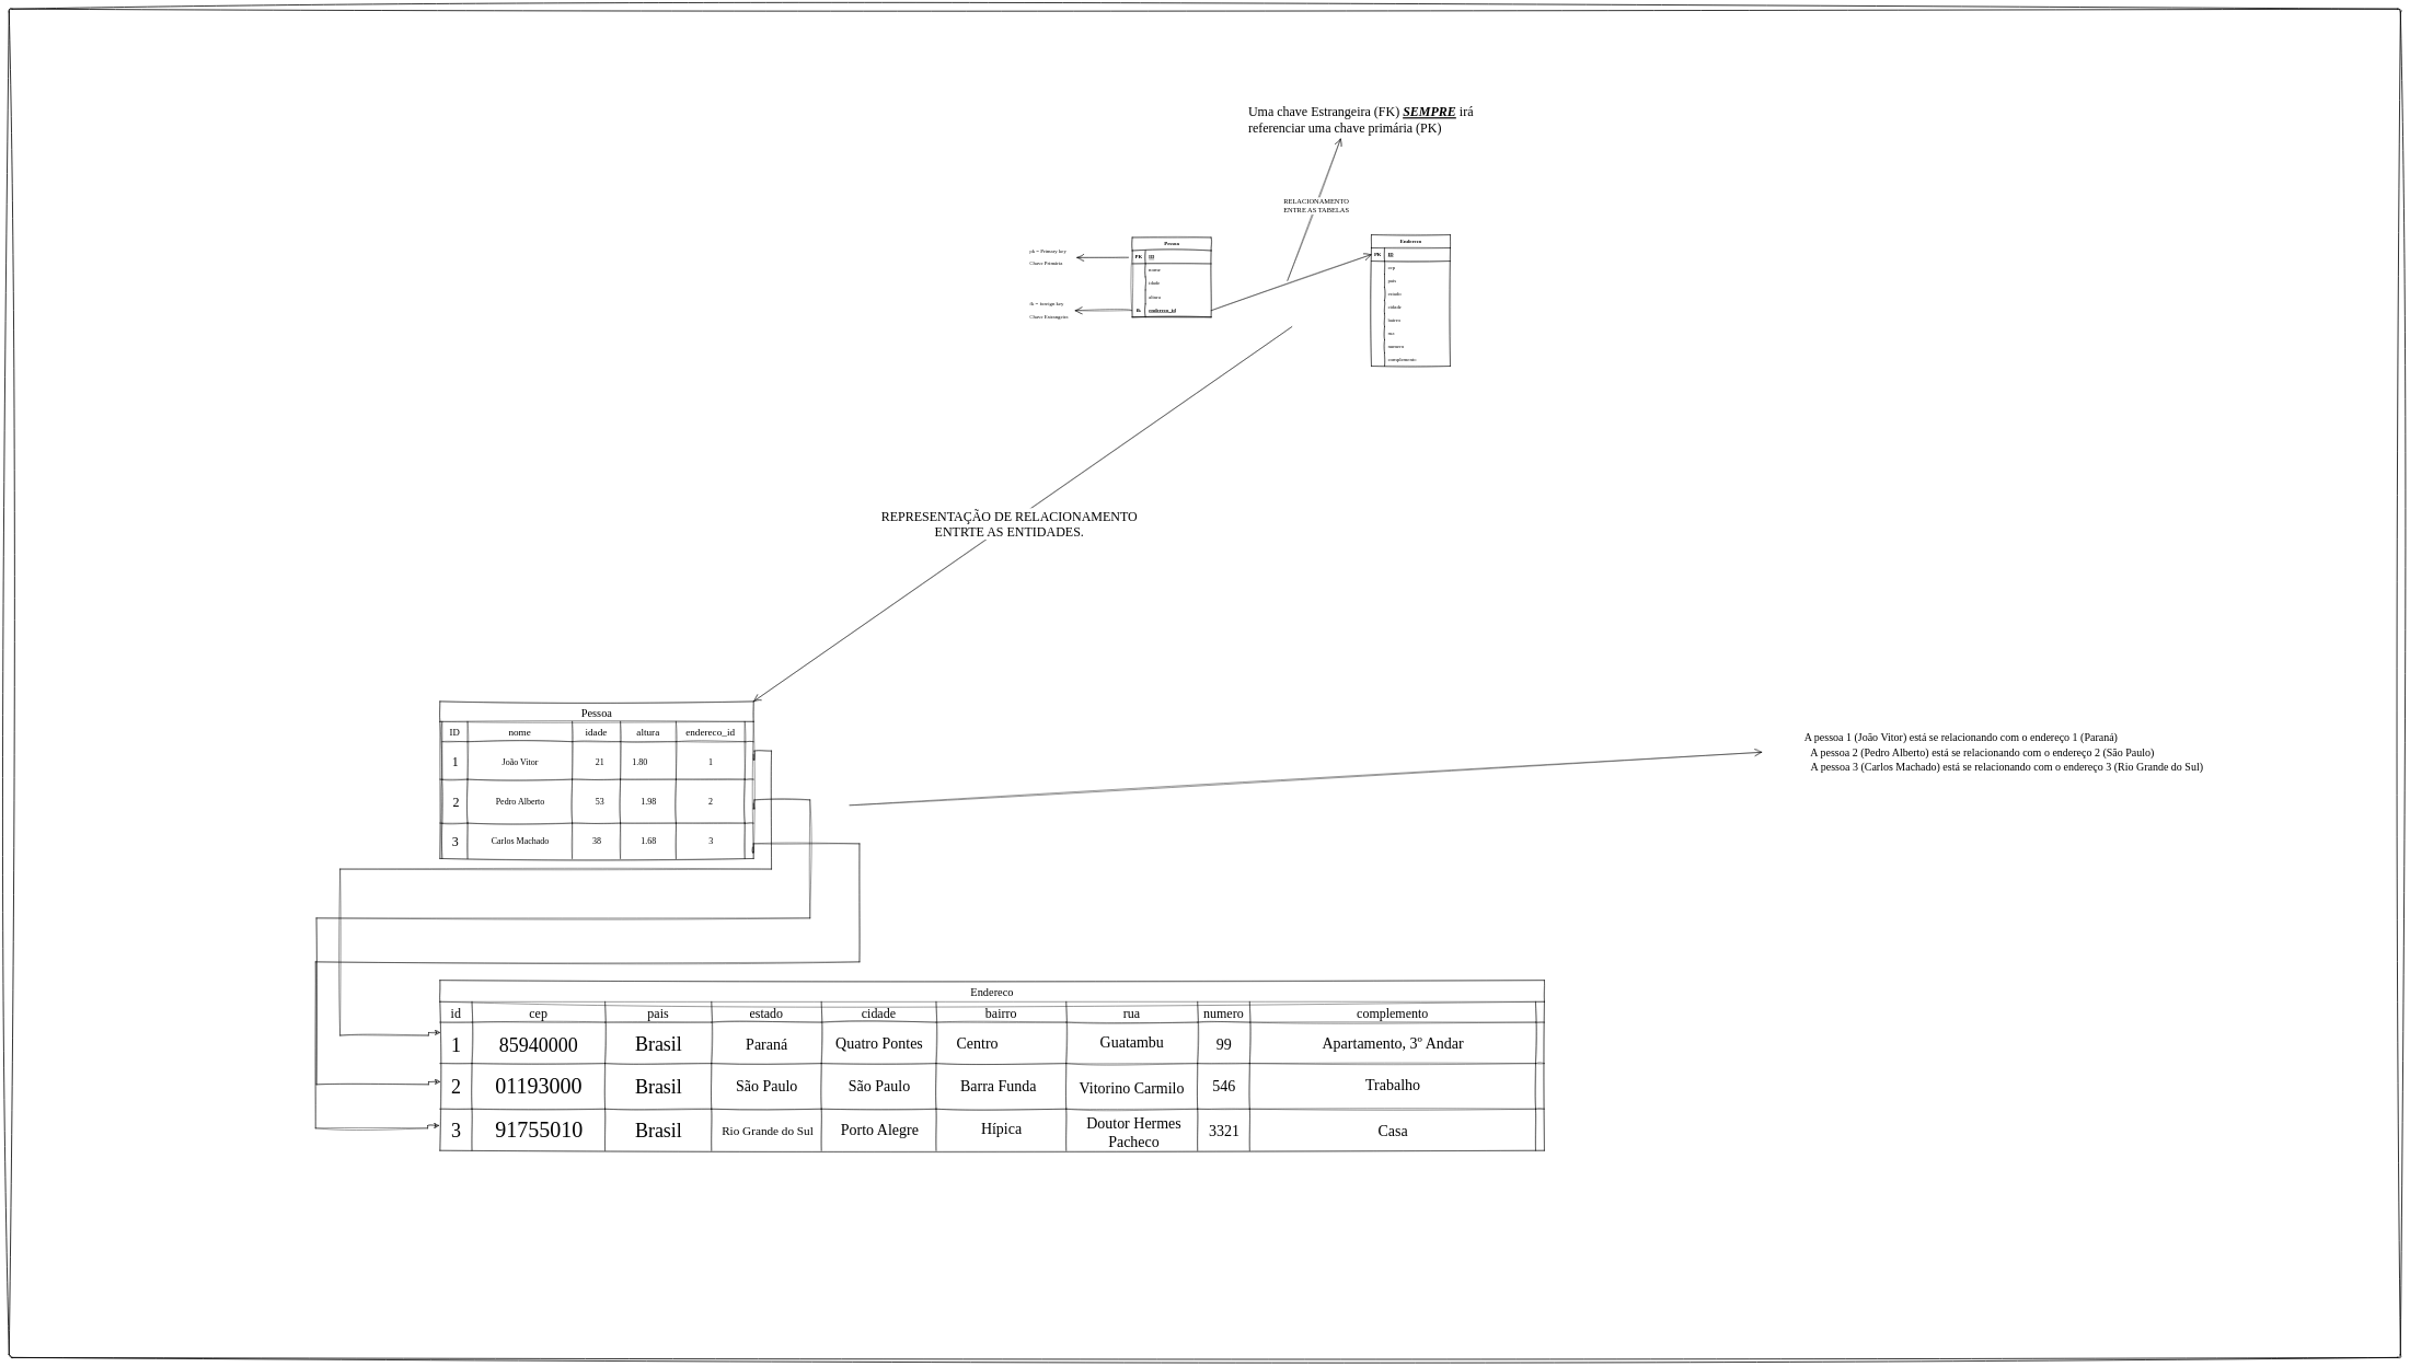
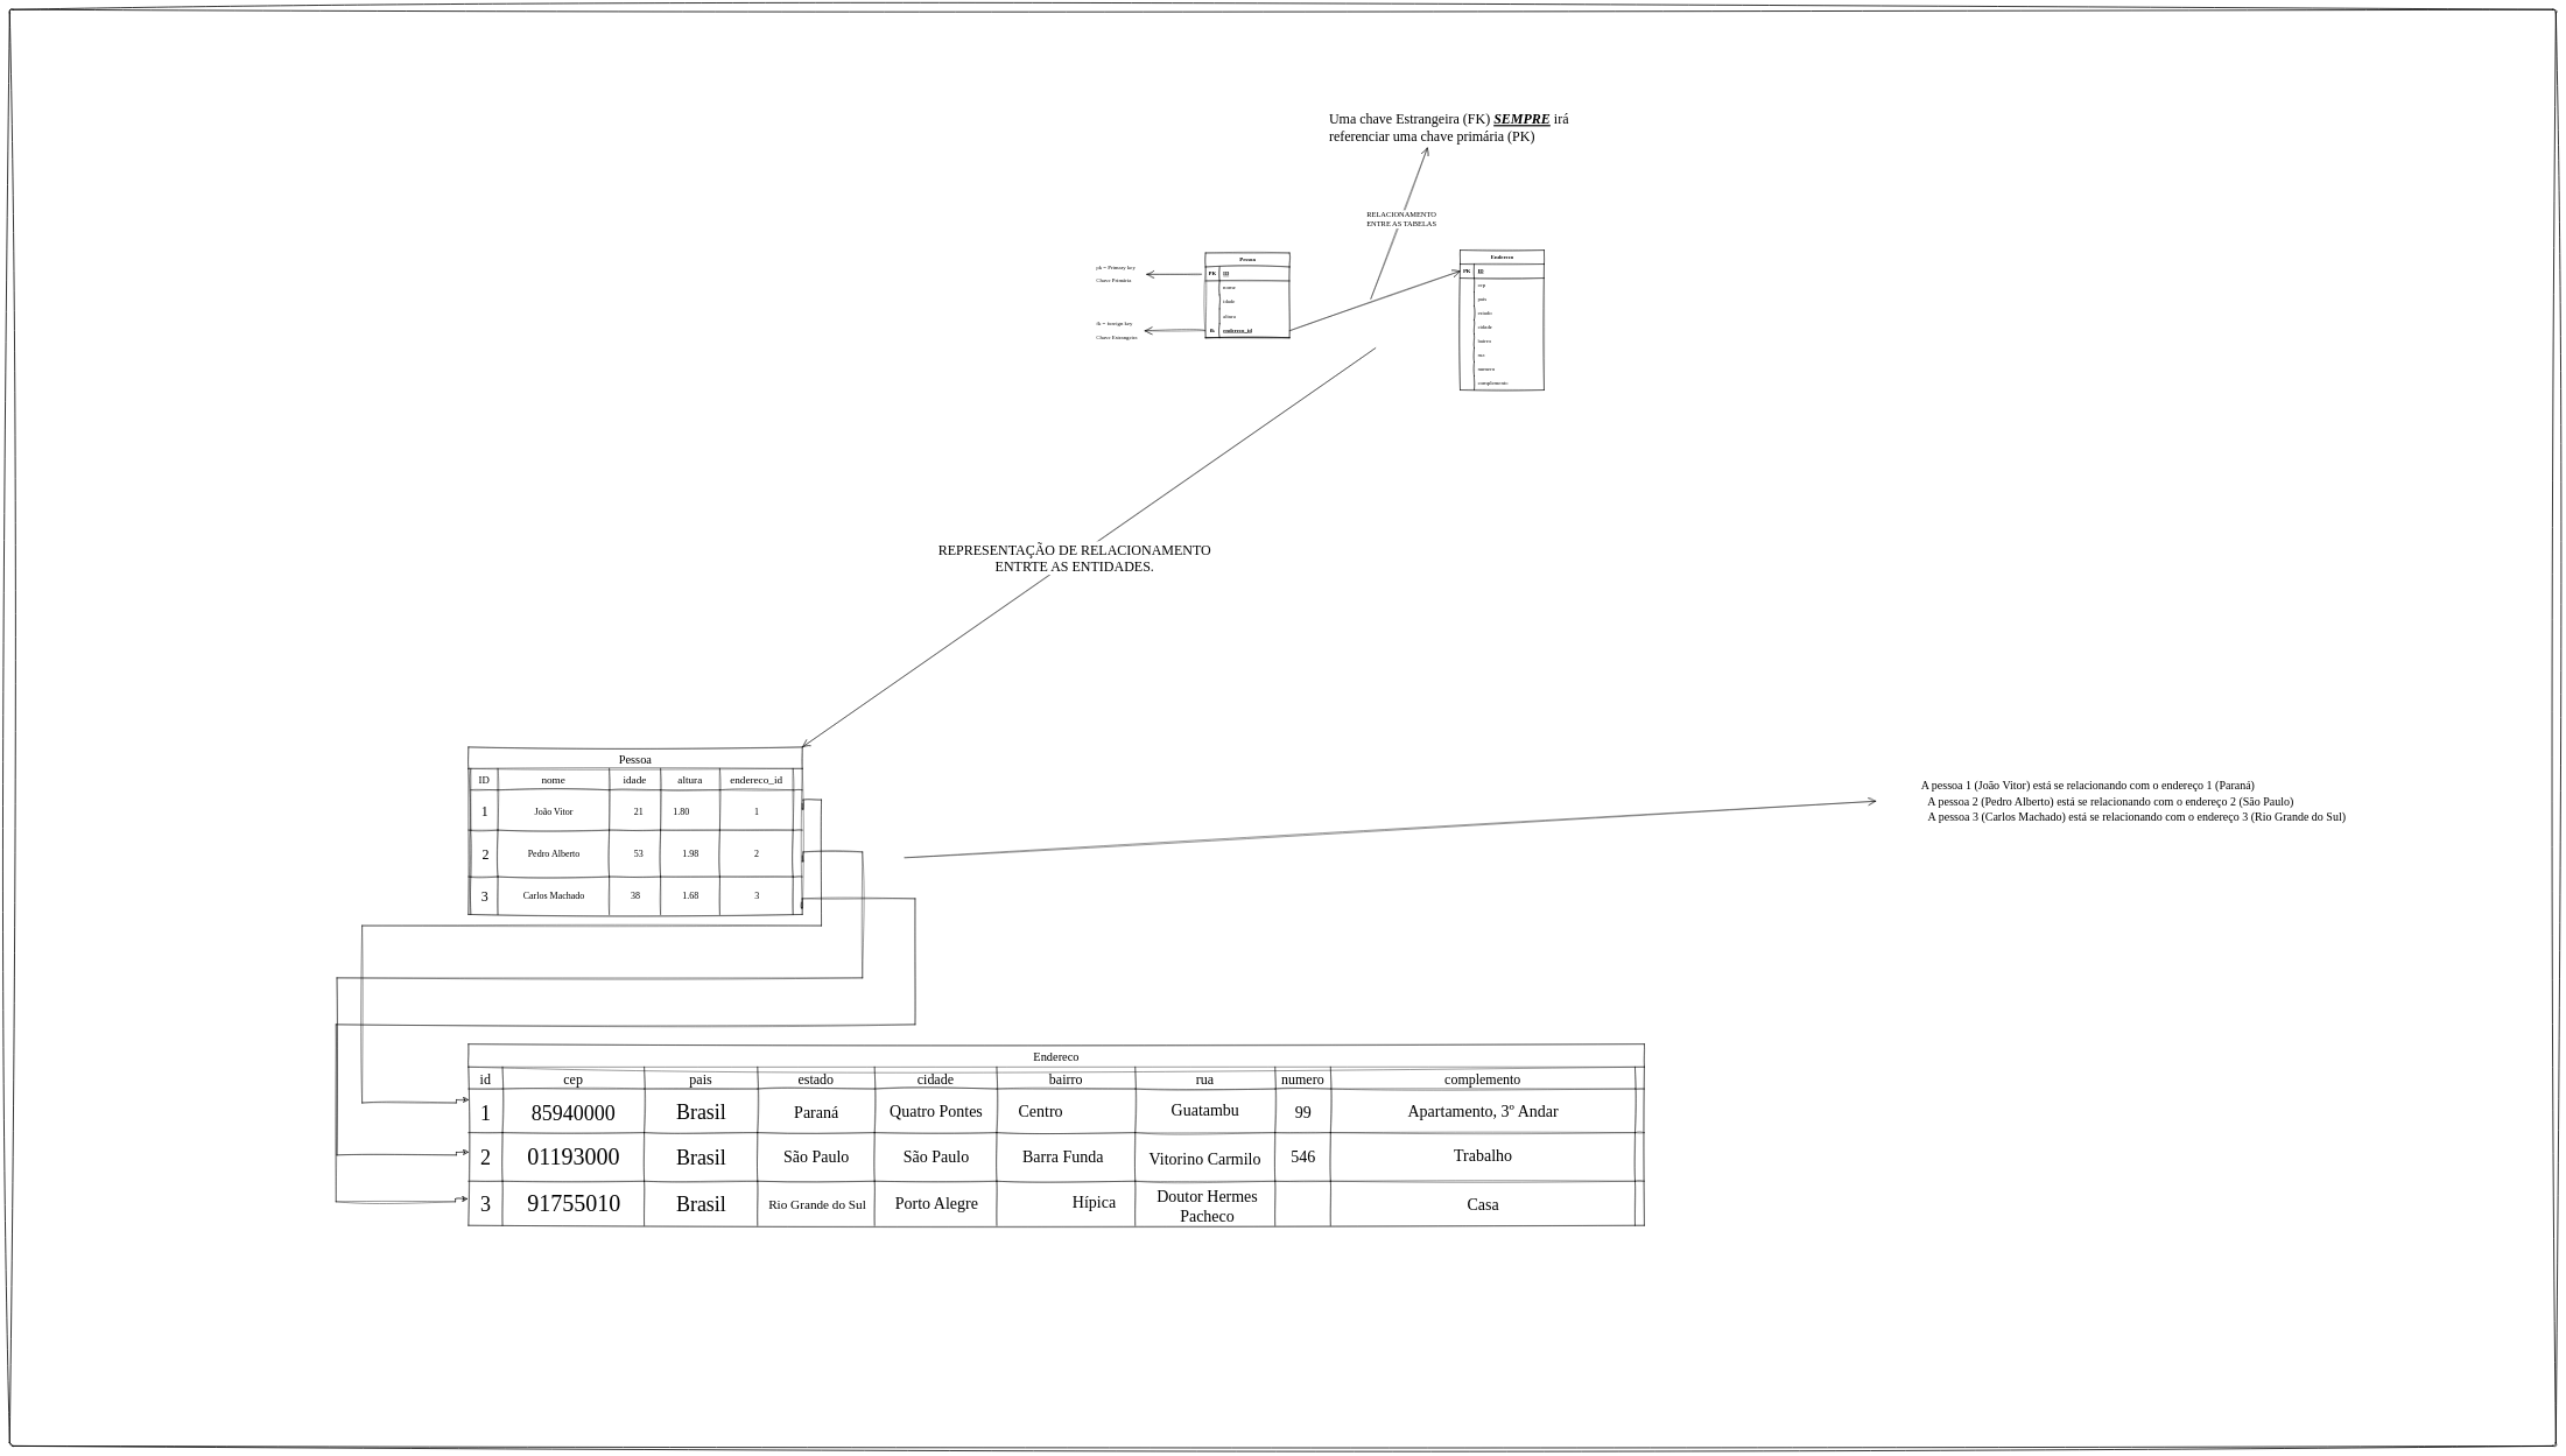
- <mxCell id="94" value="Hípica" style="text;html=1;align=center;verticalAlign=middle;resizable=0;points=[];autosize=1;strokeColor=none;fillColor=none;fontSize=35;fontFamily=Architects Daughter;fontSource=https%3A%2F%2Ffonts.googleapis.com%2Fcss%3Ffamily%3DArchitects%2BDaughter;" vertex="1" parent="93"><mxGeometry x="94.5" y="18.02" width="109" height="54" as="geometry" /></mxCell>
+ <mxCell id="94" value="Hípica" style="text;html=1;align=center;verticalAlign=middle;resizable=0;points=[];autosize=1;strokeColor=none;fillColor=none;fontSize=35;fontFamily=Architects Daughter;fontSource=https%3A%2F%2Ffonts.googleapis.com%2Fcss%3Ffamily%3DArchitects%2BDaughter;" vertex="1" parent="93"><mxGeometry x="154.5" y="18.02" width="109" height="54" as="geometry" /></mxCell>
- <mxCell id="98" value="3321" style="text;html=1;align=center;verticalAlign=middle;resizable=0;points=[];autosize=1;strokeColor=none;fillColor=none;fontSize=35;fontFamily=Architects Daughter;fontSource=https%3A%2F%2Ffonts.googleapis.com%2Fcss%3Ffamily%3DArchitects%2BDaughter;" vertex="1" parent="97"><mxGeometry x="21.5" y="23.5" width="78" height="54" as="geometry" /></mxCell>
